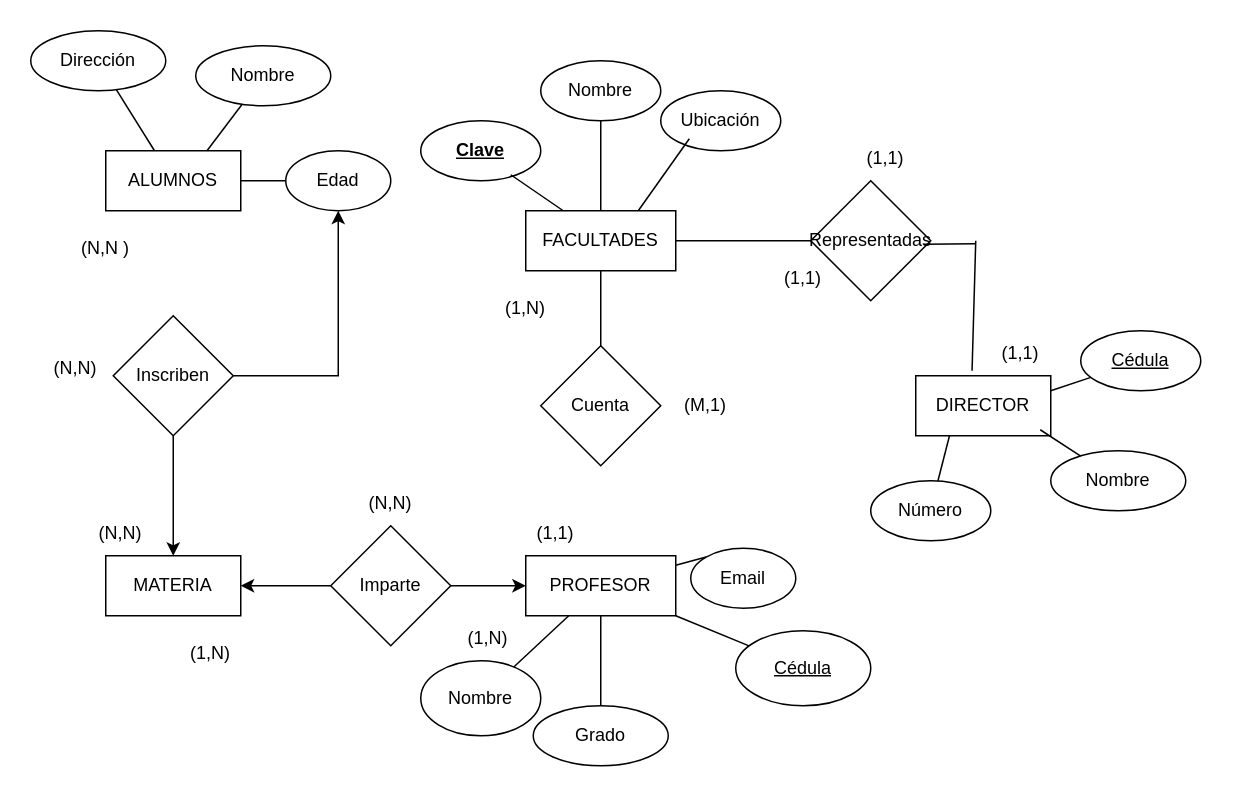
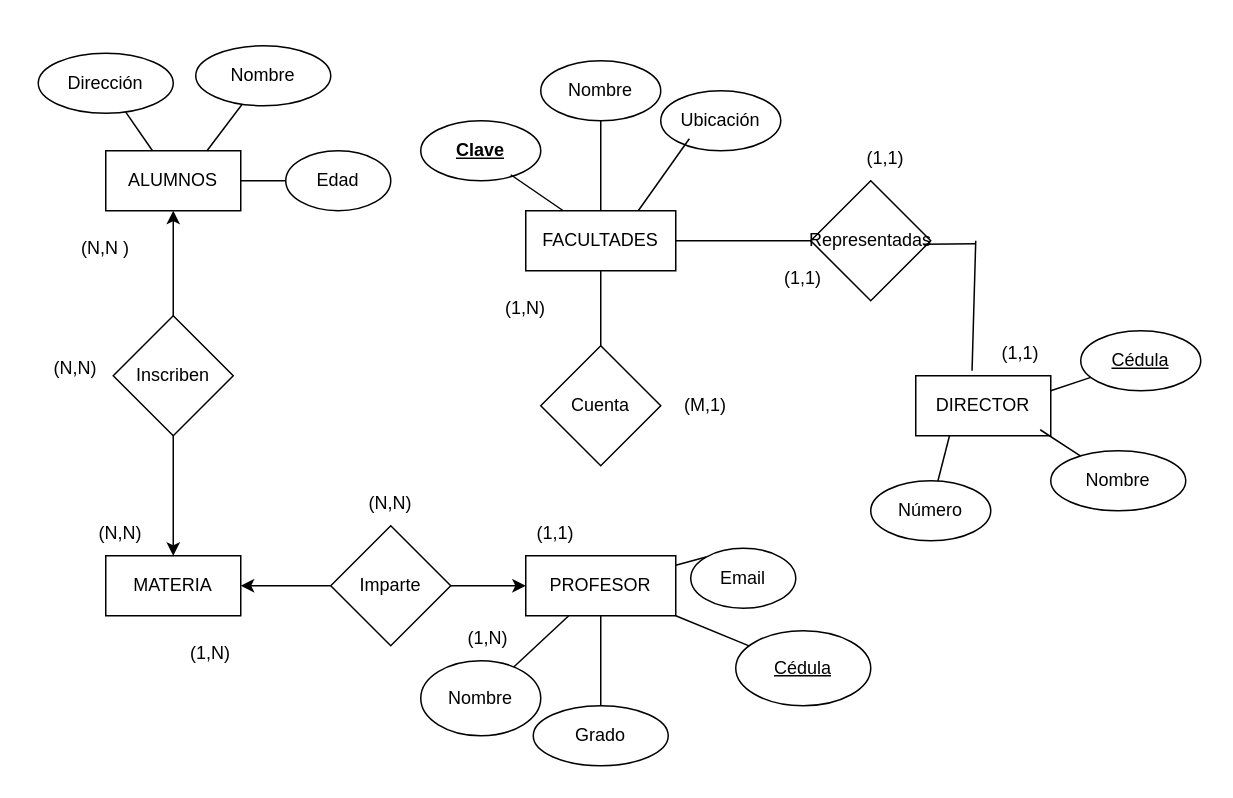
- <mxCell id="20" value="Dirección" style="ellipse;whiteSpace=wrap;html=1;" vertex="1" parent="1"><mxGeometry x="20" y="20" width="90" height="40" as="geometry" /></mxCell>
+ <mxCell id="20" value="Dirección" style="ellipse;whiteSpace=wrap;html=1;" vertex="1" parent="1"><mxGeometry x="25" y="35" width="90" height="40" as="geometry" /></mxCell>
- <mxCell id="26" value="" style="edgeStyle=orthogonalEdgeStyle;rounded=0;orthogonalLoop=1;jettySize=auto;html=1;" edge="1" parent="1" source="28" target="22"><mxGeometry relative="1" as="geometry" /></mxCell>
+ <mxCell id="26" value="" style="edgeStyle=orthogonalEdgeStyle;rounded=0;orthogonalLoop=1;jettySize=auto;html=1;" edge="1" parent="1" source="28" target="7"><mxGeometry relative="1" as="geometry" /></mxCell>
